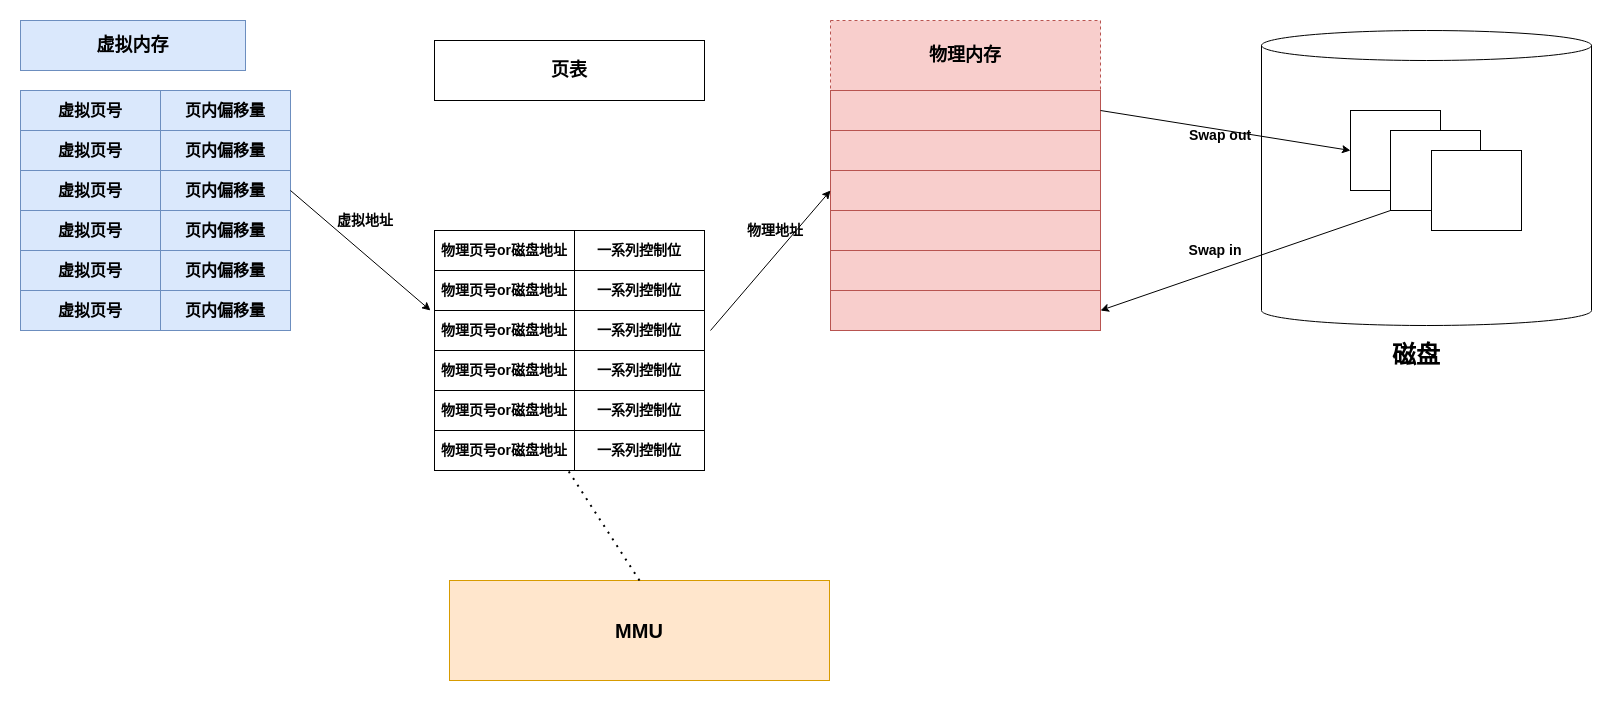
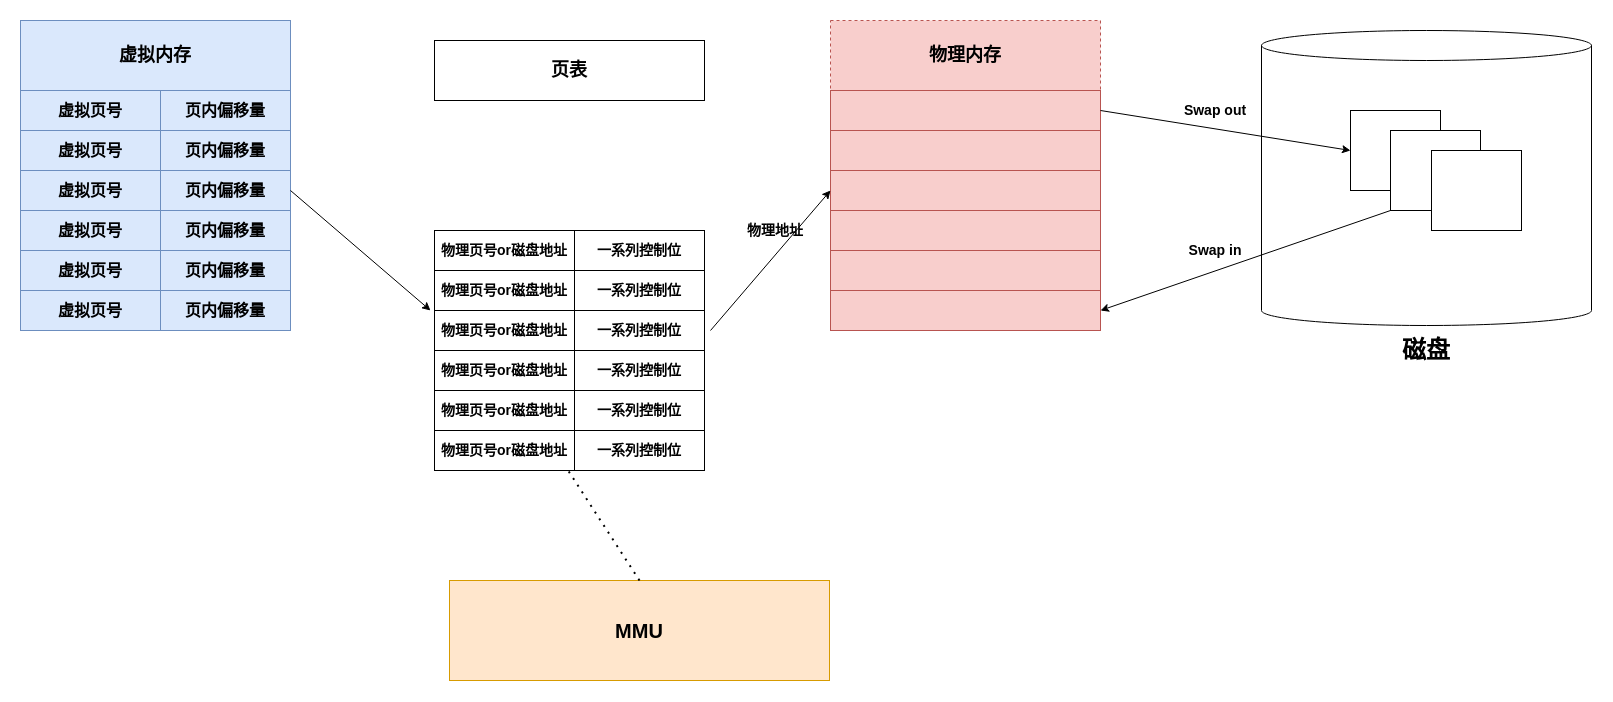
- <mxCell id="2" value="&lt;b&gt;&lt;font style=&quot;font-size: 18px&quot;&gt;虚拟内存&lt;/font&gt;&lt;/b&gt;" style="rounded=0;whiteSpace=wrap;html=1;fillColor=#dae8fc;strokeColor=#6c8ebf;" vertex="1" parent="1"><mxGeometry x="20" y="20" width="225" height="50" as="geometry" /></mxCell>
+ <mxCell id="2" value="&lt;b&gt;&lt;font style=&quot;font-size: 18px&quot;&gt;虚拟内存&lt;/font&gt;&lt;/b&gt;" style="rounded=0;whiteSpace=wrap;html=1;fillColor=#dae8fc;strokeColor=#6c8ebf;" vertex="1" parent="1"><mxGeometry y="20" width="270" height="70" as="geometry" x="20" /></mxCell>
- <mxCell id="60" value="&lt;b&gt;&lt;font style=&quot;font-size: 14px&quot;&gt;Swap out&lt;/font&gt;&lt;/b&gt;" style="text;html=1;strokeColor=none;fillColor=none;align=center;verticalAlign=middle;whiteSpace=wrap;rounded=0;" vertex="1" parent="1"><mxGeometry x="1185" y="125" width="70" height="20" as="geometry" /></mxCell>
+ <mxCell id="60" value="&lt;b&gt;&lt;font style=&quot;font-size: 14px&quot;&gt;Swap out&lt;/font&gt;&lt;/b&gt;" style="text;html=1;strokeColor=none;fillColor=none;align=center;verticalAlign=middle;whiteSpace=wrap;rounded=0;" vertex="1" parent="1"><mxGeometry x="1180" y="100" width="70" height="20" as="geometry" /></mxCell>
- <mxCell id="48" value="&lt;b&gt;&lt;font style=&quot;font-size: 14px&quot;&gt;虚拟地址&lt;/font&gt;&lt;/b&gt;" style="text;html=1;strokeColor=none;fillColor=none;align=center;verticalAlign=middle;whiteSpace=wrap;rounded=0;" vertex="1" parent="1"><mxGeometry x="330" y="210" width="70" height="20" as="geometry" /></mxCell>
- <mxCell id="54" value="&lt;b&gt;&lt;font style=&quot;font-size: 24px&quot;&gt;磁盘&lt;/font&gt;&lt;/b&gt;" style="text;html=1;strokeColor=none;fillColor=none;align=center;verticalAlign=middle;whiteSpace=wrap;rounded=0;" vertex="1" parent="1"><mxGeometry x="1359" y="345" width="114" height="20" as="geometry" /></mxCell>
+ <mxCell id="54" value="&lt;b&gt;&lt;font style=&quot;font-size: 24px&quot;&gt;磁盘&lt;/font&gt;&lt;/b&gt;" style="text;html=1;strokeColor=none;fillColor=none;align=center;verticalAlign=middle;whiteSpace=wrap;rounded=0;" vertex="1" parent="1"><mxGeometry x="1369" y="340" width="114" height="20" as="geometry" /></mxCell>
